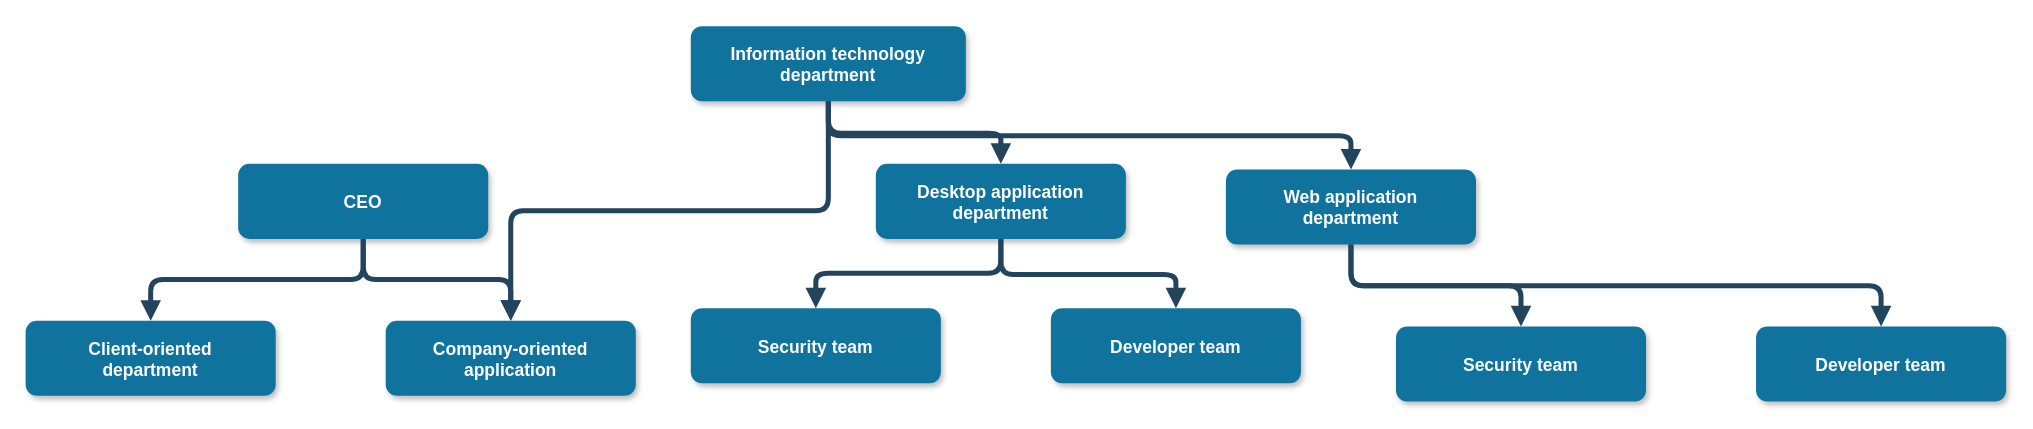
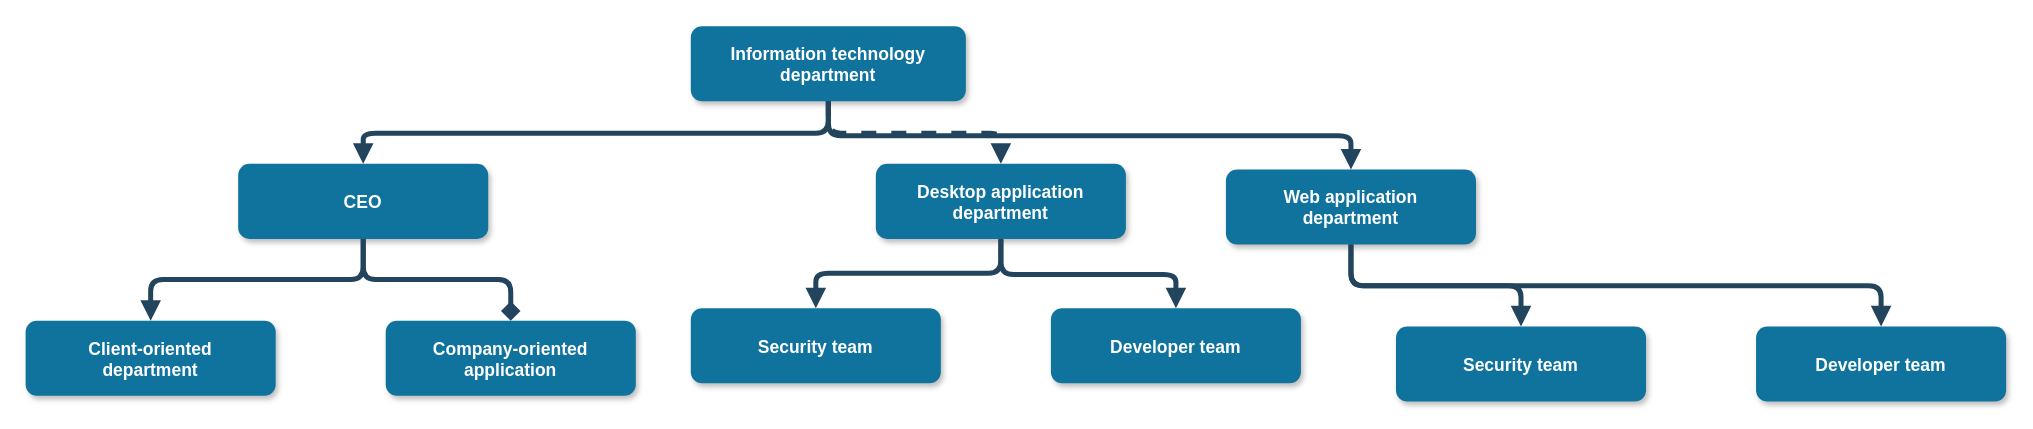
- <mxCell id="8" value="" style="edgeStyle=elbowEdgeStyle;elbow=vertical;strokeWidth=4;endArrow=block;endFill=1;fontStyle=1;strokeColor=#23445D;exitX=0.5;exitY=1;exitDx=0;exitDy=0;" edge="1" parent="1" target="7" source="2"><mxGeometry x="-40" y="320" width="100" height="100" as="geometry"><mxPoint x="600" y="235" as="sourcePoint" /><mxPoint x="-50" y="-5" as="targetPoint" /></mxGeometry></mxCell>
+ <mxCell id="8" value="" style="edgeStyle=elbowEdgeStyle;elbow=vertical;strokeWidth=4;endArrow=block;endFill=1;fontStyle=1;strokeColor=#23445D;exitX=0.5;exitY=1;exitDx=0;exitDy=0;dashed=1;" edge="1" parent="1" target="7" source="2"><mxGeometry x="-40" y="320" width="100" height="100" as="geometry"><mxPoint x="600" y="235" as="sourcePoint" /><mxPoint x="-50" y="-5" as="targetPoint" /></mxGeometry></mxCell>
- <mxCell id="5" value="" style="edgeStyle=elbowEdgeStyle;elbow=vertical;strokeWidth=4;endArrow=block;endFill=1;fontStyle=1;strokeColor=#23445D;" parent="1" source="2" target="17" edge="1"><mxGeometry x="22" y="165.5" width="100" height="100" as="geometry"><mxPoint x="-88" y="-59.5" as="sourcePoint" /><mxPoint x="12" y="-159.5" as="targetPoint" /></mxGeometry></mxCell>
+ <mxCell id="5" value="" style="edgeStyle=elbowEdgeStyle;elbow=vertical;strokeWidth=4;endArrow=block;endFill=1;fontStyle=1;strokeColor=#23445D;" parent="1" source="2" target="3" edge="1"><mxGeometry x="22" y="165.5" width="100" height="100" as="geometry"><mxPoint x="-88" y="-59.5" as="sourcePoint" /><mxPoint x="12" y="-159.5" as="targetPoint" /></mxGeometry></mxCell>
- <mxCell id="18" value="" style="edgeStyle=elbowEdgeStyle;elbow=vertical;strokeWidth=4;endArrow=block;endFill=1;fontStyle=1;strokeColor=#23445D;exitX=0.5;exitY=1;exitDx=0;exitDy=0;" edge="1" parent="1" target="17" source="3"><mxGeometry x="-434" y="445.5" width="100" height="100" as="geometry"><mxPoint x="268" y="201" as="sourcePoint" /><mxPoint x="-444" y="120.5" as="targetPoint" /></mxGeometry></mxCell>
+ <mxCell id="18" value="" style="edgeStyle=elbowEdgeStyle;elbow=vertical;strokeWidth=4;endArrow=diamond;endFill=1;fontStyle=1;strokeColor=#23445D;exitX=0.5;exitY=1;exitDx=0;exitDy=0;" edge="1" parent="1" target="17" source="3"><mxGeometry x="-434" y="445.5" width="100" height="100" as="geometry"><mxPoint x="268" y="201" as="sourcePoint" /><mxPoint x="-444" y="120.5" as="targetPoint" /></mxGeometry></mxCell>
